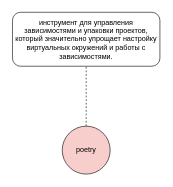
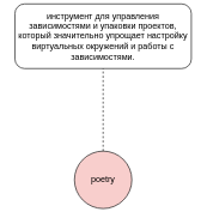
- <mxCell id="3" value="инструмент для управления зависимостями и упаковки проектов, который значительно упрощает настройку виртуальных окружений и работы с зависимостями." style="rounded=1;whiteSpace=wrap;html=1;" vertex="1" parent="1"><mxGeometry x="20" y="20" width="246" height="90" as="geometry" /></mxCell>
+ <mxCell id="3" value="инструмент для управления зависимостями и упаковки проектов, который значительно упрощает настройку виртуальных окружений и работы с зависимостями." style="rounded=1;whiteSpace=wrap;html=1;" vertex="1" parent="1"><mxGeometry x="20" y="5" width="246" height="90" as="geometry" /></mxCell>
